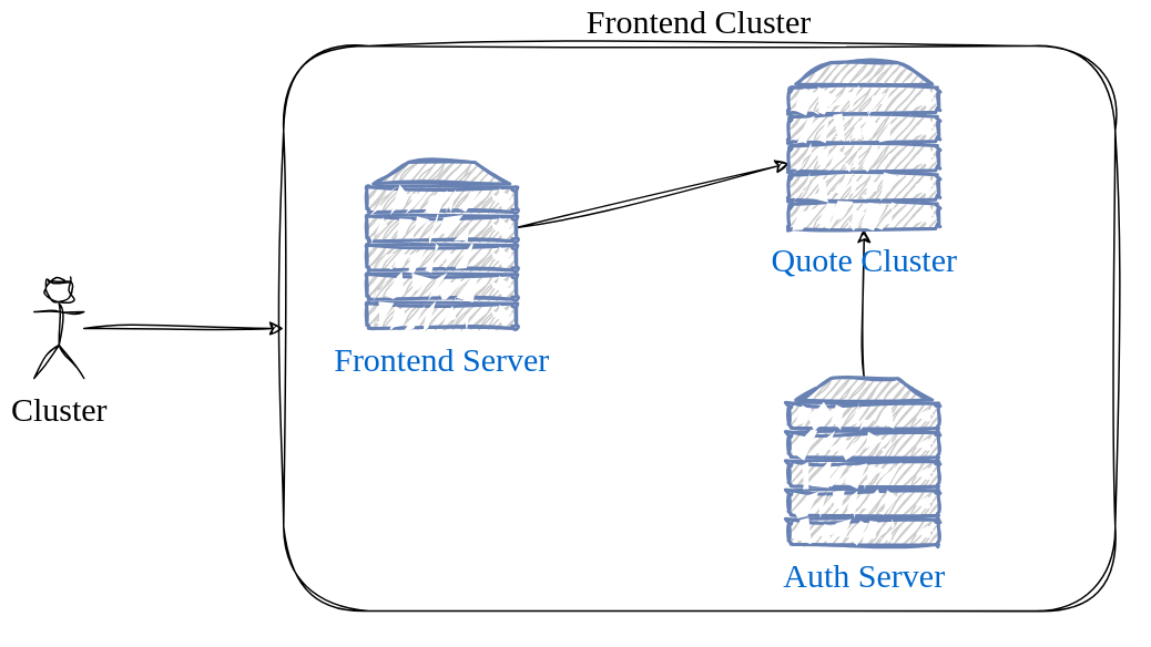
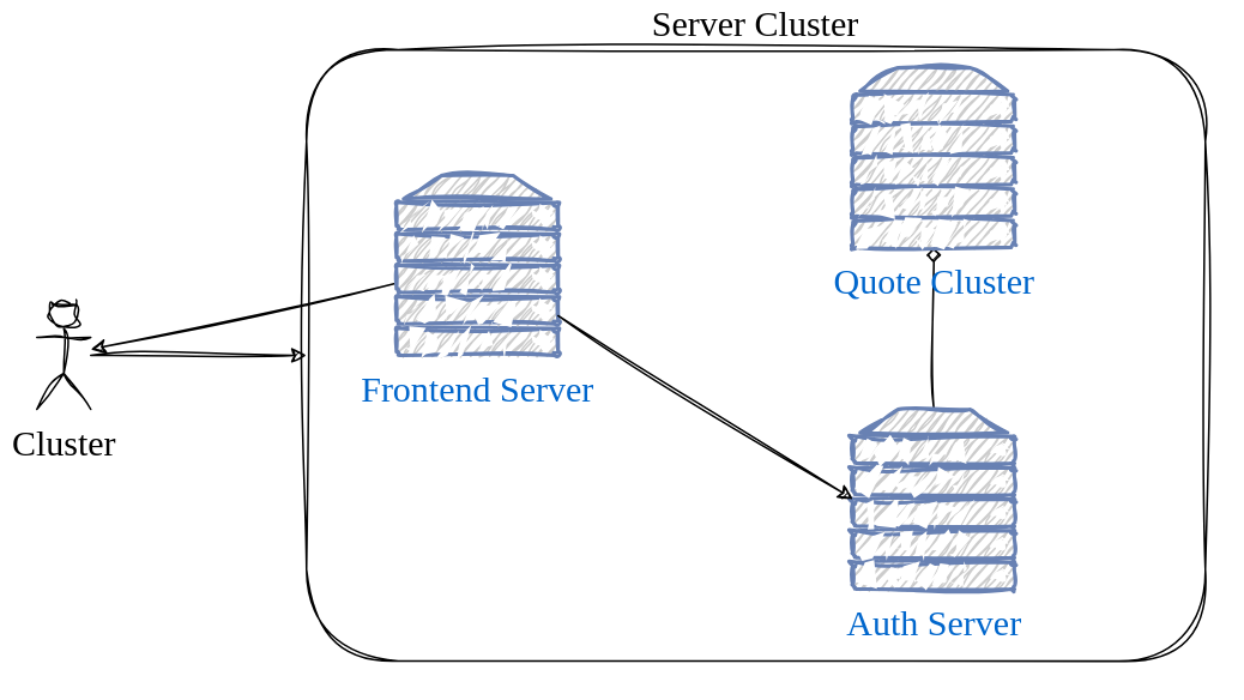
- <mxCell id="2" value="Frontend Cluster" style="rounded=1;whiteSpace=wrap;html=1;sketch=1;hachureGap=4;jiggle=2;curveFitting=1;fontFamily=Architects Daughter;fontSource=https%3A%2F%2Ffonts.googleapis.com%2Fcss%3Ffamily%3DArchitects%2BDaughter;fontSize=20;labelPosition=center;verticalLabelPosition=top;align=center;verticalAlign=bottom;fillColor=none;glass=0;" vertex="1" parent="1"><mxGeometry x="170" y="20" width="500" height="340" as="geometry" /></mxCell>
+ <mxCell id="2" value="Server Cluster" style="rounded=1;whiteSpace=wrap;html=1;sketch=1;hachureGap=4;jiggle=2;curveFitting=1;fontFamily=Architects Daughter;fontSource=https%3A%2F%2Ffonts.googleapis.com%2Fcss%3Ffamily%3DArchitects%2BDaughter;fontSize=20;labelPosition=center;verticalLabelPosition=top;align=center;verticalAlign=bottom;fillColor=none;glass=0;" vertex="1" parent="1"><mxGeometry x="170" y="20" width="500" height="340" as="geometry" /></mxCell>
- <mxCell id="3" style="rounded=0;sketch=1;hachureGap=4;jiggle=2;curveFitting=1;orthogonalLoop=1;jettySize=auto;html=1;fontFamily=Architects Daughter;fontSource=https%3A%2F%2Ffonts.googleapis.com%2Fcss%3Ffamily%3DArchitects%2BDaughter;fontSize=16;" edge="1" parent="1" source="4" target="7"><mxGeometry relative="1" as="geometry" /></mxCell>
+ <mxCell id="3" style="rounded=0;sketch=1;hachureGap=4;jiggle=2;curveFitting=1;orthogonalLoop=1;jettySize=auto;html=1;fontFamily=Architects Daughter;fontSource=https%3A%2F%2Ffonts.googleapis.com%2Fcss%3Ffamily%3DArchitects%2BDaughter;fontSize=16;" edge="1" parent="1" source="4" target="10"><mxGeometry relative="1" as="geometry" /></mxCell>
- <mxCell id="5" style="edgeStyle=orthogonalEdgeStyle;rounded=0;sketch=1;hachureGap=4;jiggle=2;curveFitting=1;orthogonalLoop=1;jettySize=auto;html=1;fontFamily=Architects Daughter;fontSource=https%3A%2F%2Ffonts.googleapis.com%2Fcss%3Ffamily%3DArchitects%2BDaughter;fontSize=16;" edge="1" parent="1" source="6" target="7"><mxGeometry relative="1" as="geometry" /></mxCell>
+ <mxCell id="5" style="edgeStyle=orthogonalEdgeStyle;rounded=0;sketch=1;hachureGap=4;jiggle=2;curveFitting=1;orthogonalLoop=1;jettySize=auto;html=1;fontFamily=Architects Daughter;fontSource=https%3A%2F%2Ffonts.googleapis.com%2Fcss%3Ffamily%3DArchitects%2BDaughter;fontSize=16;endArrow=diamond;" edge="1" parent="1" source="6" target="7"><mxGeometry relative="1" as="geometry" /></mxCell>
+ <mxCell id="8" style="rounded=0;sketch=1;hachureGap=4;jiggle=2;curveFitting=1;orthogonalLoop=1;jettySize=auto;html=1;entryX=0;entryY=0.5;entryDx=0;entryDy=0;entryPerimeter=0;fontFamily=Architects Daughter;fontSource=https%3A%2F%2Ffonts.googleapis.com%2Fcss%3Ffamily%3DArchitects%2BDaughter;fontSize=16;" edge="1" parent="1" source="4" target="6"><mxGeometry relative="1" as="geometry" /></mxCell>
